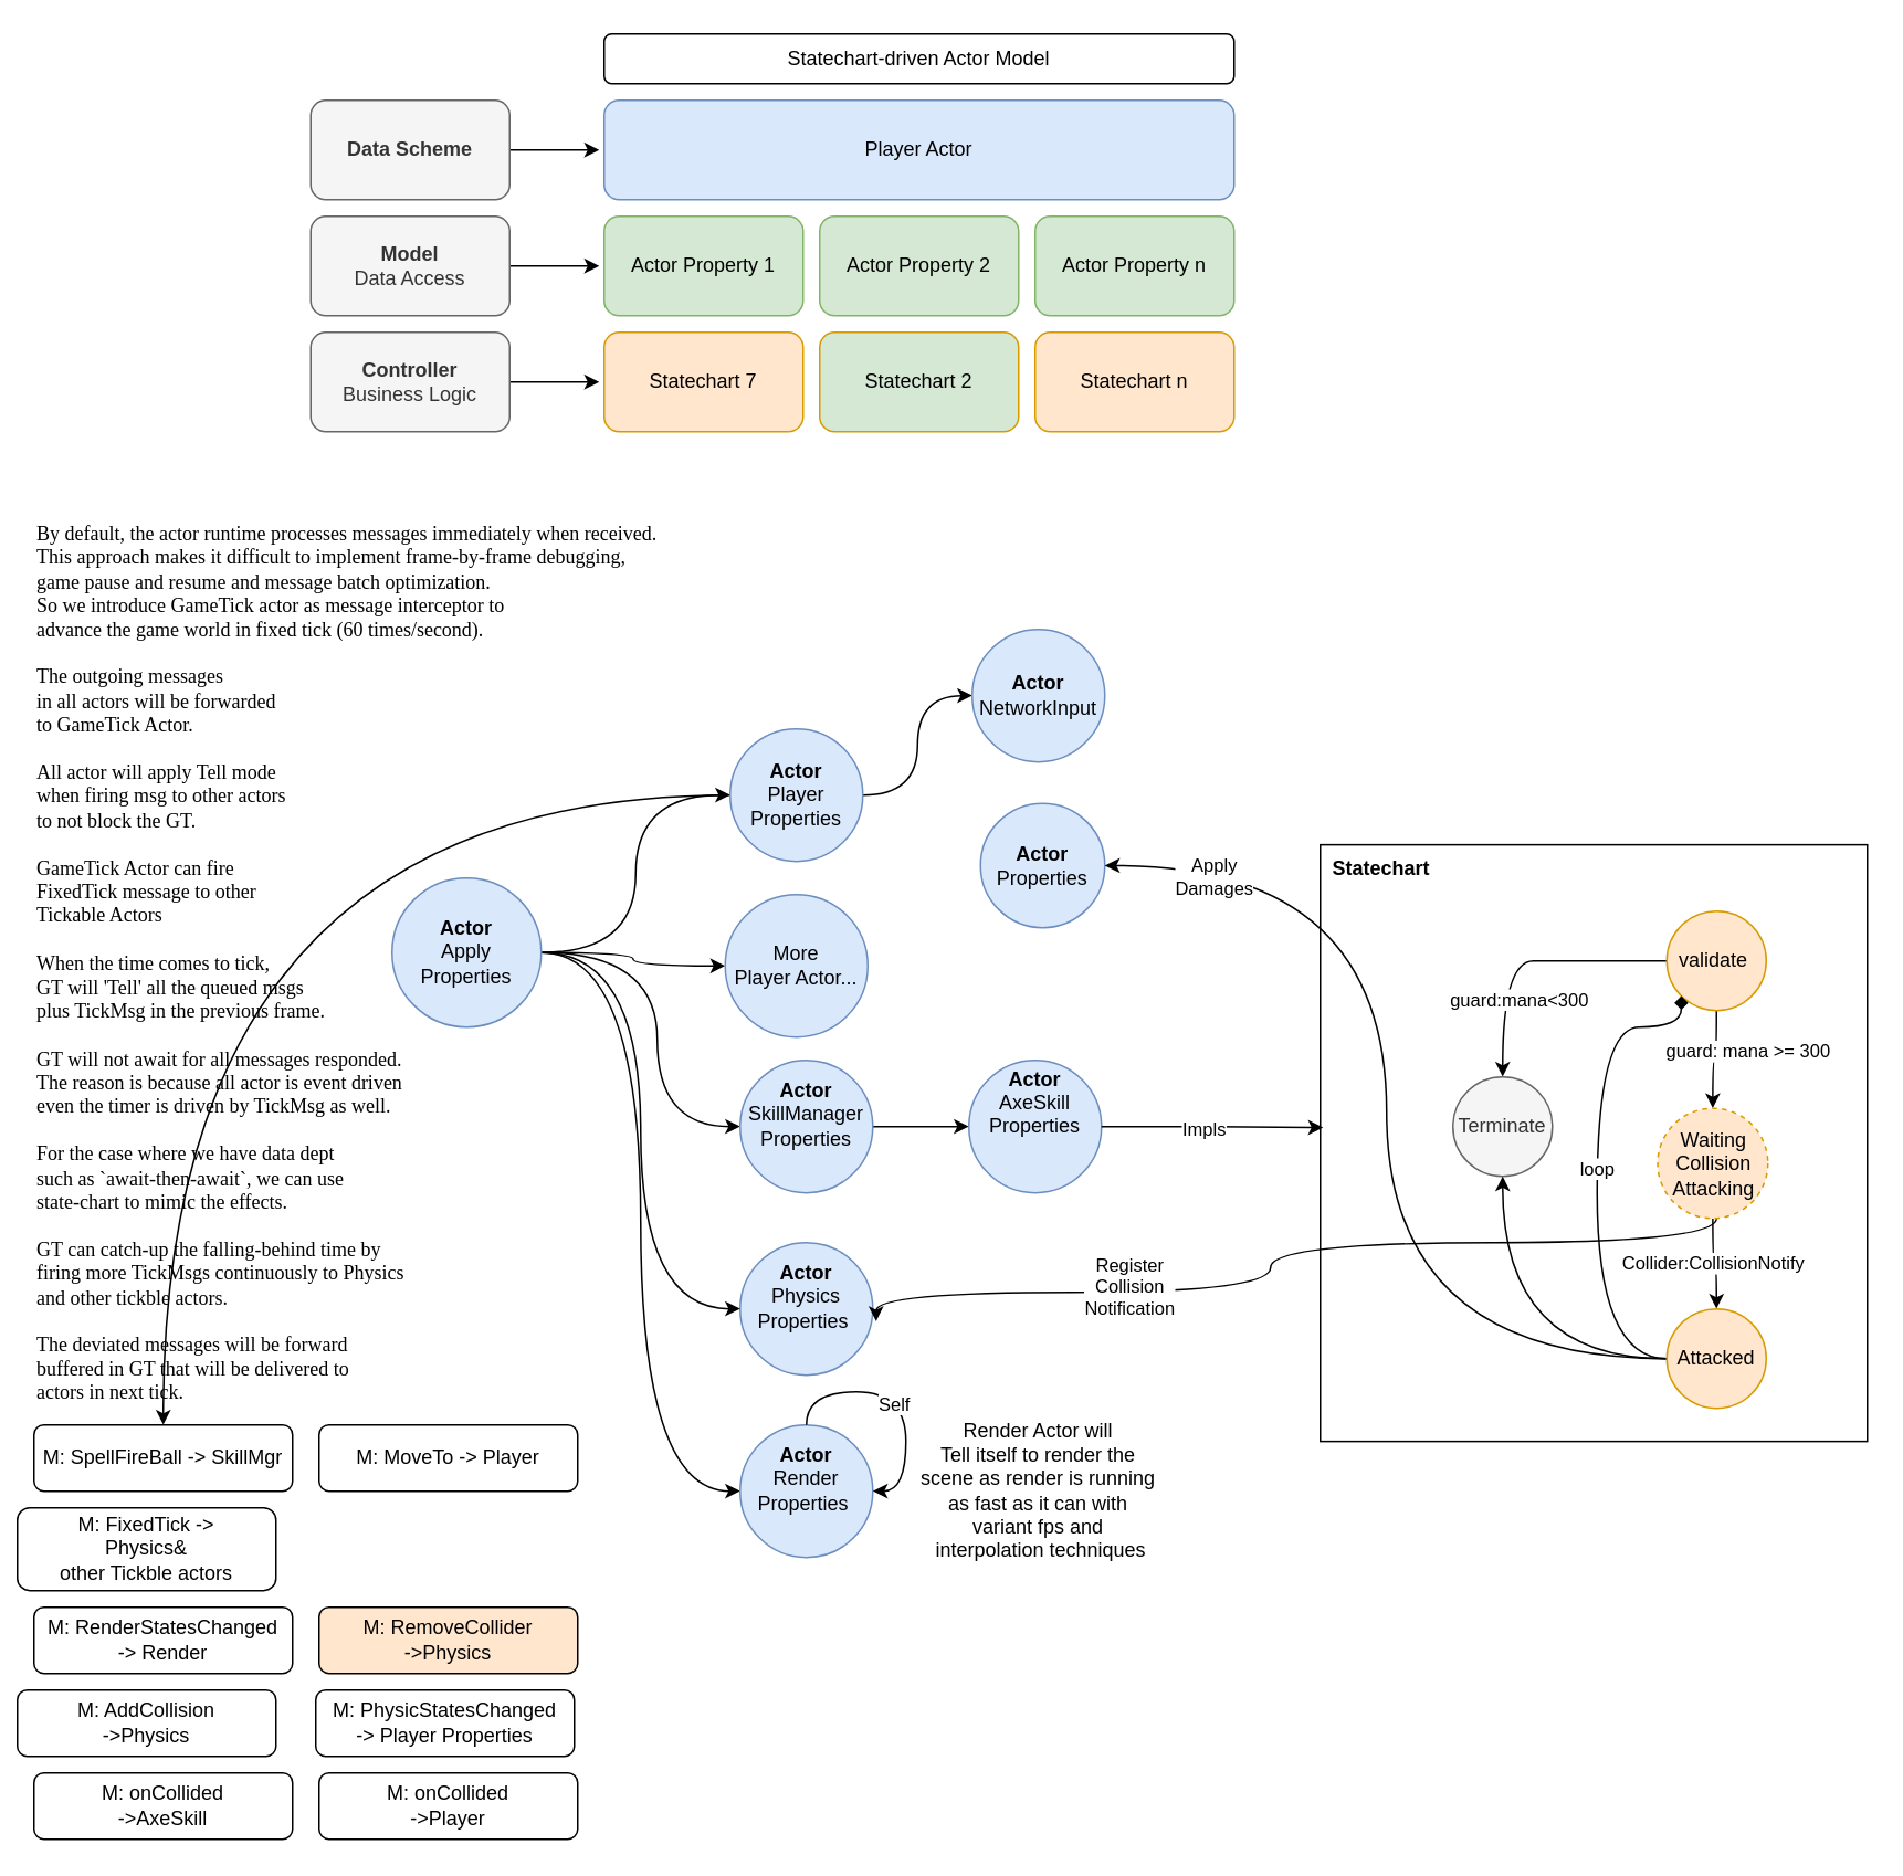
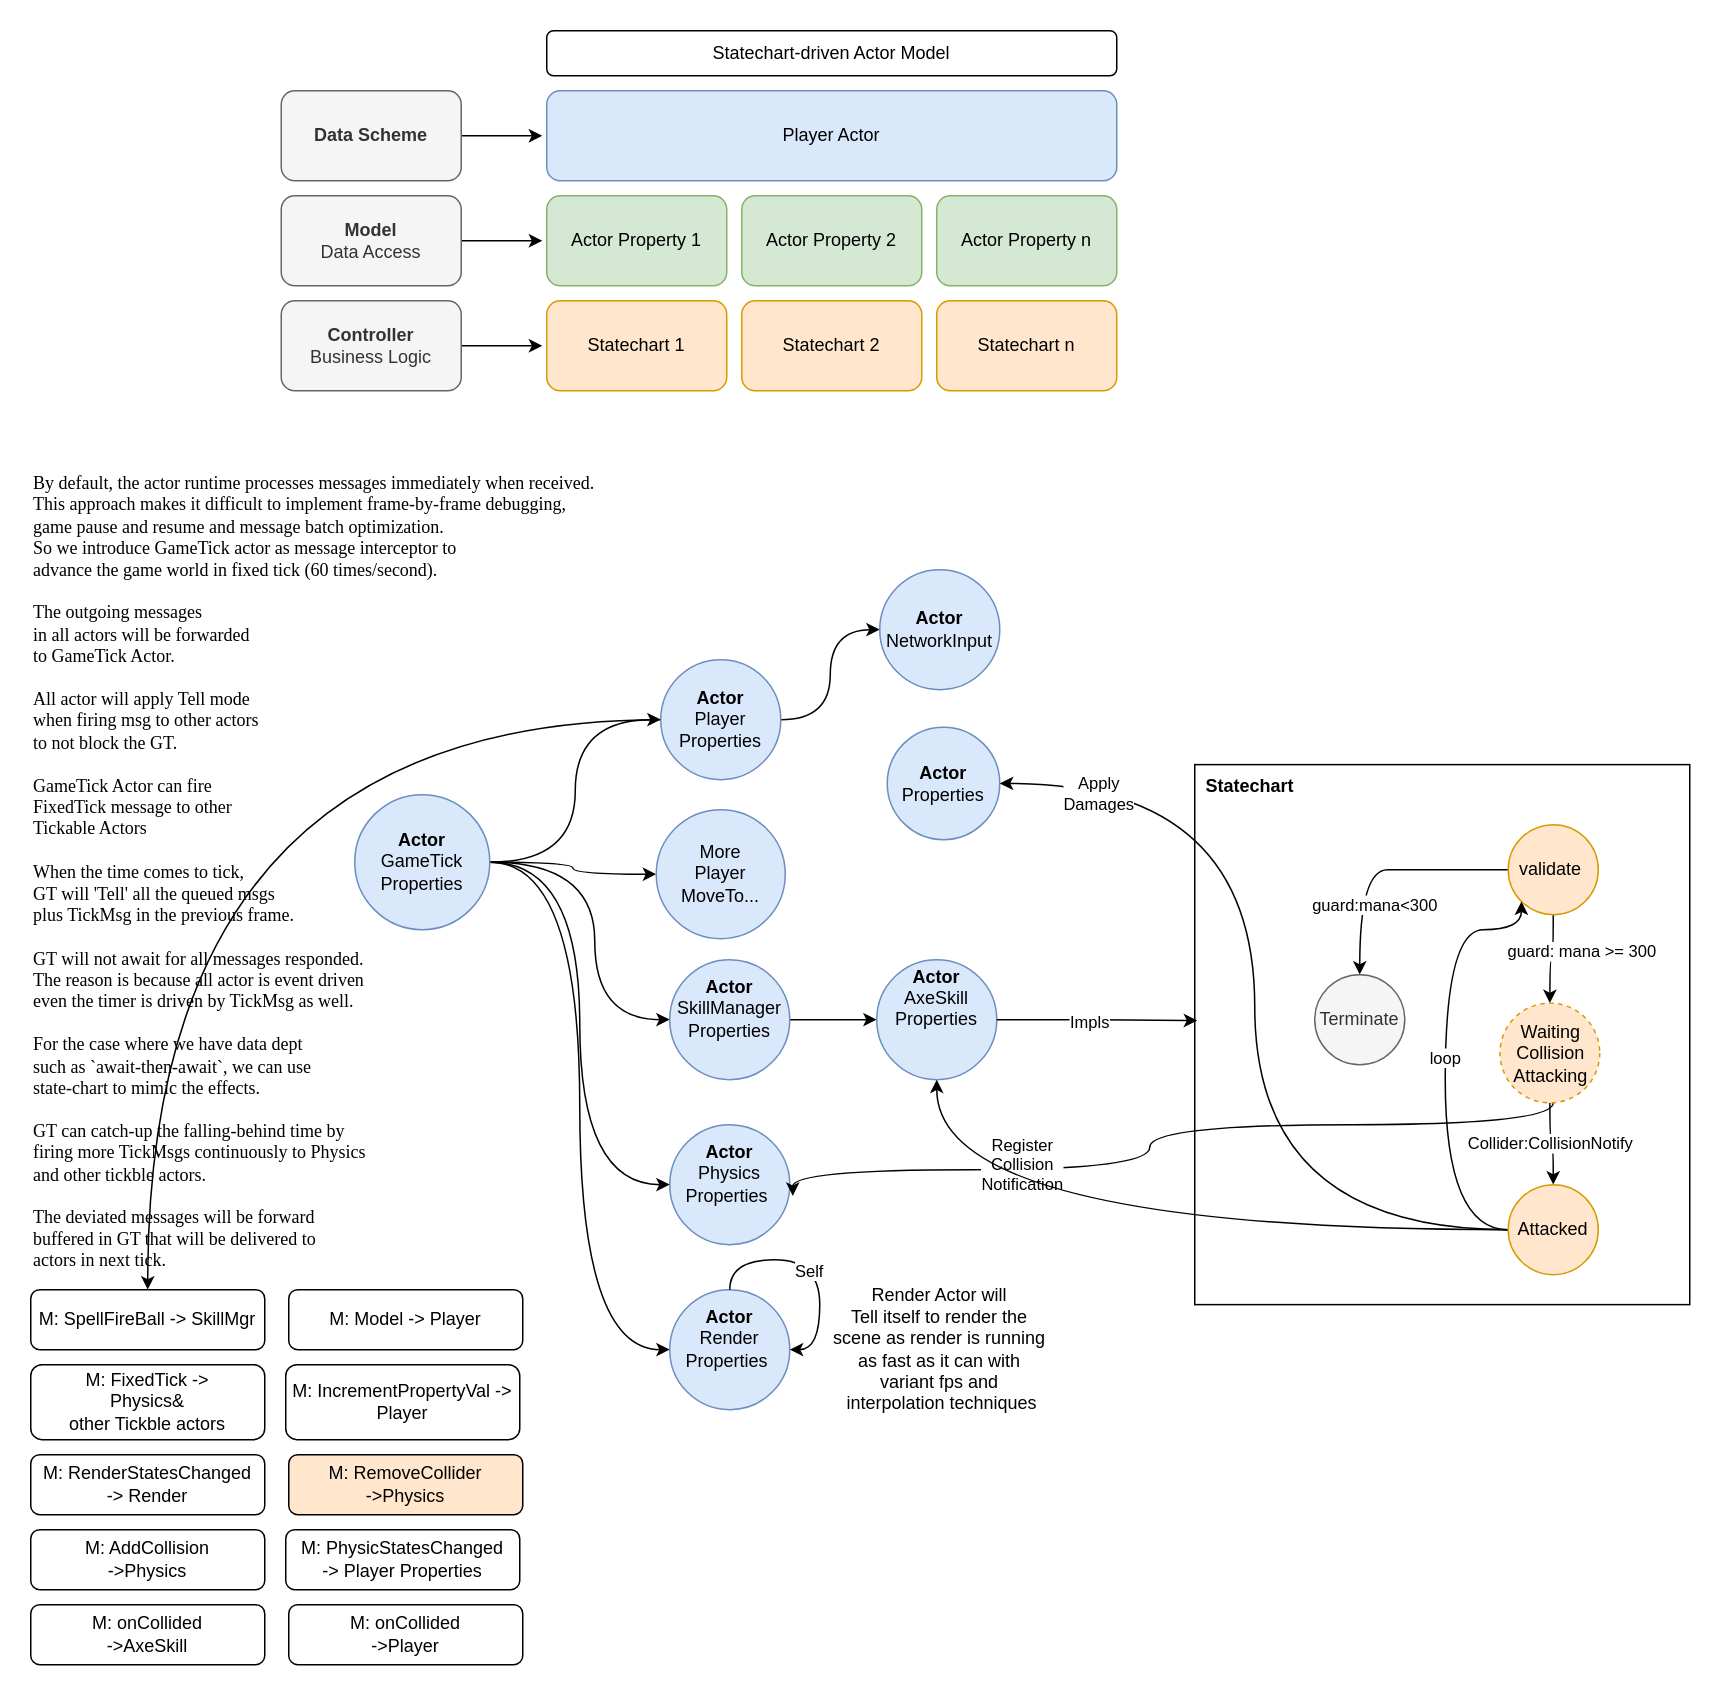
- <mxCell id="3" value="Statechart 7" style="rounded=1;whiteSpace=wrap;html=1;fillColor=#ffe6cc;strokeColor=#d79b00;" parent="1" vertex="1"><mxGeometry x="364" y="200" width="120" height="60" as="geometry" /></mxCell>
+ <mxCell id="3" value="Statechart 1" style="rounded=1;whiteSpace=wrap;html=1;fillColor=#ffe6cc;strokeColor=#d79b00;" parent="1" vertex="1"><mxGeometry x="364" y="200" width="120" height="60" as="geometry" /></mxCell>
- <mxCell id="4" value="Statechart 2" style="rounded=1;whiteSpace=wrap;html=1;fillColor=#d5e8d4;strokeColor=#d79b00;" parent="1" vertex="1"><mxGeometry x="494" y="200" width="120" height="60" as="geometry" /></mxCell>
+ <mxCell id="4" value="Statechart 2" style="rounded=1;whiteSpace=wrap;html=1;fillColor=#ffe6cc;strokeColor=#d79b00;" parent="1" vertex="1"><mxGeometry x="494" y="200" width="120" height="60" as="geometry" /></mxCell>
- <mxCell id="25" value="&lt;b&gt;Actor&lt;br&gt;&lt;/b&gt;Apply&lt;br&gt;Properties" style="ellipse;whiteSpace=wrap;html=1;aspect=fixed;fillColor=#dae8fc;strokeColor=#6c8ebf;" parent="1" vertex="1"><mxGeometry x="236" y="529.25" width="90" height="90" as="geometry" /></mxCell>
+ <mxCell id="25" value="&lt;b&gt;Actor&lt;br&gt;&lt;/b&gt;GameTick&lt;br&gt;Properties" style="ellipse;whiteSpace=wrap;html=1;aspect=fixed;fillColor=#dae8fc;strokeColor=#6c8ebf;" parent="1" vertex="1"><mxGeometry x="236" y="529.25" width="90" height="90" as="geometry" /></mxCell>
- <mxCell id="34" value="More&lt;br&gt;Player Actor..." style="ellipse;whiteSpace=wrap;html=1;aspect=fixed;fillColor=#dae8fc;strokeColor=#6c8ebf;" parent="1" vertex="1"><mxGeometry x="437" y="539.25" width="86" height="86" as="geometry" /></mxCell>
+ <mxCell id="34" value="More&lt;br&gt;Player MoveTo..." style="ellipse;whiteSpace=wrap;html=1;aspect=fixed;fillColor=#dae8fc;strokeColor=#6c8ebf;" parent="1" vertex="1"><mxGeometry x="437" y="539.25" width="86" height="86" as="geometry" /></mxCell>
- <mxCell id="55" value="loop" style="edgeStyle=orthogonalEdgeStyle;curved=1;rounded=0;orthogonalLoop=1;jettySize=auto;html=1;entryX=0;entryY=1;entryDx=0;entryDy=0;endArrow=diamond;" parent="1" source="58" target="48" edge="1"><mxGeometry relative="1" as="geometry"><Array as="points"><mxPoint x="963" y="819.25" /><mxPoint x="963" y="619.25" /><mxPoint x="1014" y="619.25" /></Array></mxGeometry></mxCell>
+ <mxCell id="55" value="loop" style="edgeStyle=orthogonalEdgeStyle;curved=1;rounded=0;orthogonalLoop=1;jettySize=auto;html=1;entryX=0;entryY=1;entryDx=0;entryDy=0;" parent="1" source="58" target="48" edge="1"><mxGeometry relative="1" as="geometry"><Array as="points"><mxPoint x="963" y="819.25" /><mxPoint x="963" y="619.25" /><mxPoint x="1014" y="619.25" /></Array></mxGeometry></mxCell>
- <mxCell id="54" style="edgeStyle=orthogonalEdgeStyle;curved=1;rounded=0;orthogonalLoop=1;jettySize=auto;html=1;entryX=0.5;entryY=1;entryDx=0;entryDy=0;" parent="1" source="58" target="53" edge="1"><mxGeometry relative="1" as="geometry" /></mxCell>
+ <mxCell id="54" style="edgeStyle=orthogonalEdgeStyle;curved=1;rounded=0;orthogonalLoop=1;jettySize=auto;html=1;" parent="1" source="58" target="42" edge="1"><mxGeometry relative="1" as="geometry" /></mxCell>
- <mxCell id="28" value="M: MoveTo -&amp;gt; Player" style="rounded=1;whiteSpace=wrap;html=1;" parent="1" vertex="1"><mxGeometry x="192" y="859.25" width="156" height="40" as="geometry" /></mxCell>
+ <mxCell id="28" value="M: Model -&amp;gt; Player" style="rounded=1;whiteSpace=wrap;html=1;" parent="1" vertex="1"><mxGeometry x="192" y="859.25" width="156" height="40" as="geometry" /></mxCell>
- <mxCell id="27" value="M: FixedTick -&amp;gt;&lt;br&gt;Physics&amp;amp;&lt;br&gt;other Tickble actors" style="rounded=1;whiteSpace=wrap;html=1;" parent="1" vertex="1"><mxGeometry x="10" y="909.25" width="156" height="50" as="geometry" /></mxCell>
+ <mxCell id="27" value="M: FixedTick -&amp;gt;&lt;br&gt;Physics&amp;amp;&lt;br&gt;other Tickble actors" style="rounded=1;whiteSpace=wrap;html=1;" parent="1" vertex="1"><mxGeometry x="20" y="909.25" width="156" height="50" as="geometry" /></mxCell>
+ <mxCell id="32" value="M: IncrementPropertyVal -&amp;gt;&lt;br&gt;Player" style="rounded=1;whiteSpace=wrap;html=1;" parent="1" vertex="1"><mxGeometry x="190" y="909.25" width="156" height="50" as="geometry" /></mxCell>
- <mxCell id="61" value="M: AddCollision&lt;br&gt;-&amp;gt;Physics" style="rounded=1;whiteSpace=wrap;html=1;" parent="1" vertex="1"><mxGeometry x="10" y="1019.25" width="156" height="40" as="geometry" /></mxCell>
+ <mxCell id="61" value="M: AddCollision&lt;br&gt;-&amp;gt;Physics" style="rounded=1;whiteSpace=wrap;html=1;" parent="1" vertex="1"><mxGeometry x="20" y="1019.25" width="156" height="40" as="geometry" /></mxCell>
